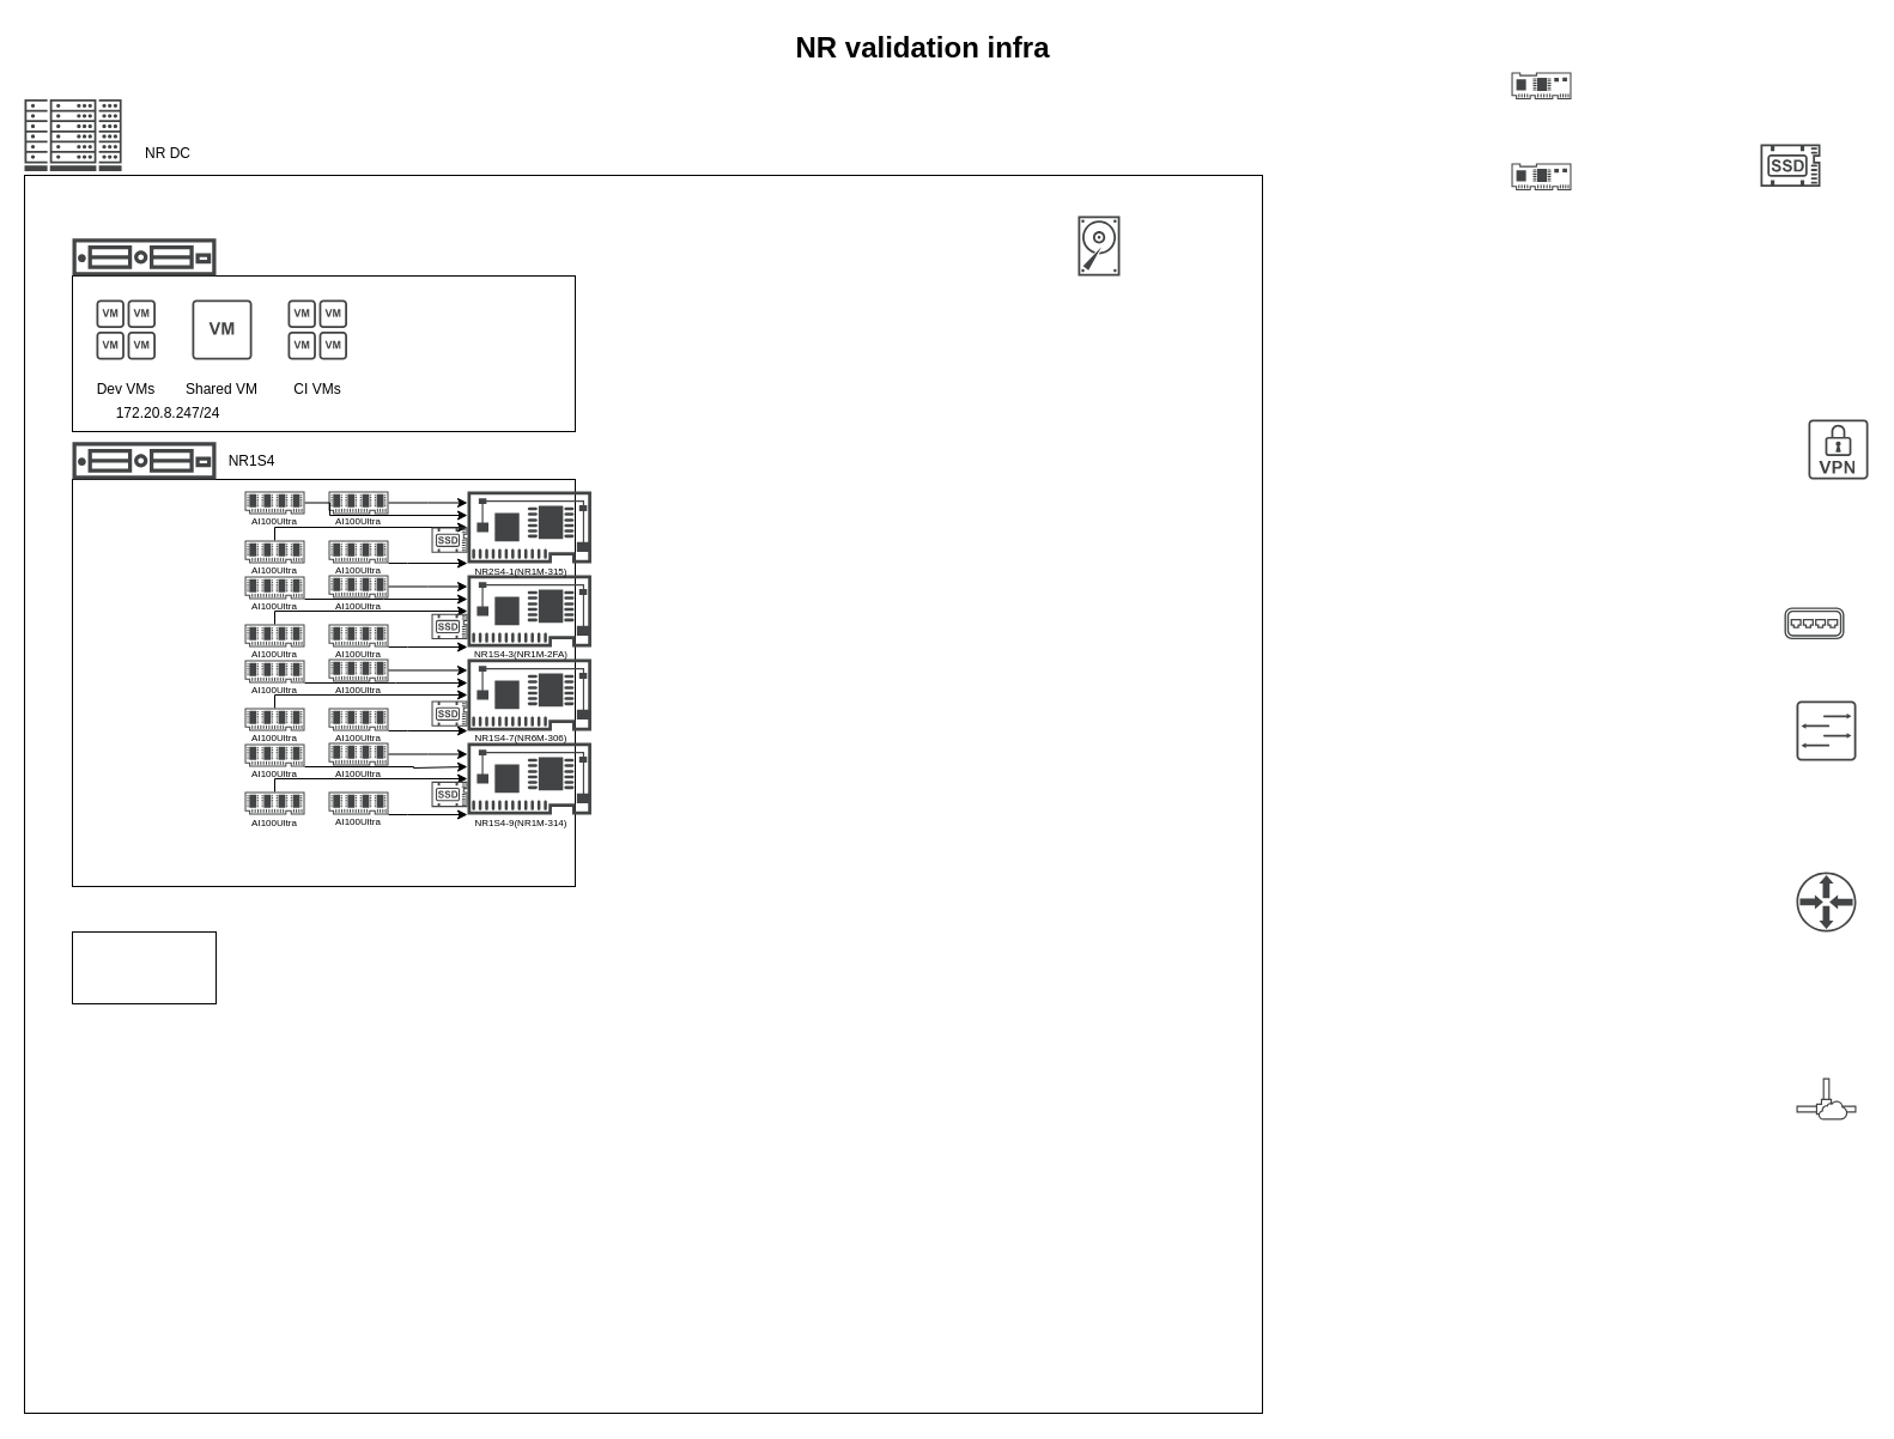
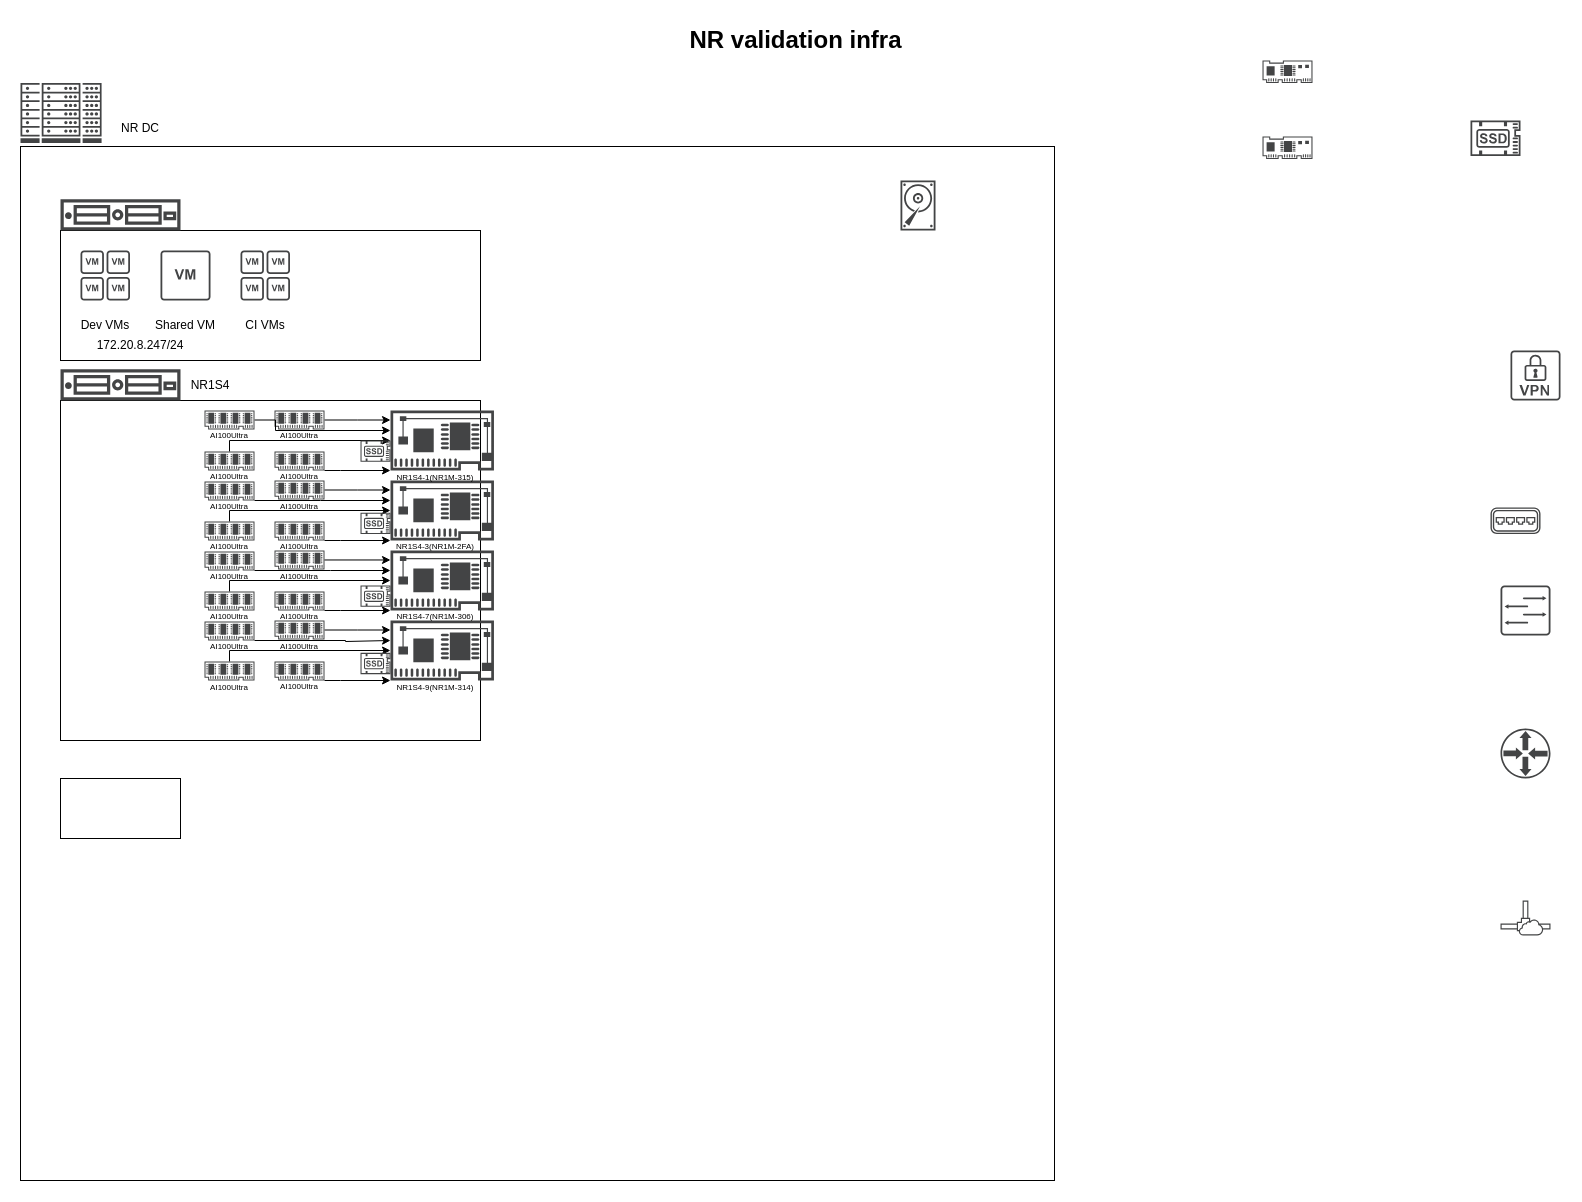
- <mxCell id="6" value="NR validation infra" style="text;strokeColor=none;fillColor=none;html=1;fontSize=24;fontStyle=1;verticalAlign=middle;align=center;" parent="1" vertex="1"><mxGeometry x="339" y="20" width="861" height="40" as="geometry" /></mxCell>
+ <mxCell id="6" value="NR validation infra" style="text;strokeColor=none;fillColor=none;html=1;fontSize=24;fontStyle=1;verticalAlign=middle;align=center;" parent="1" vertex="1"><mxGeometry x="364" y="20" width="861" height="40" as="geometry" /></mxCell>
- <mxCell id="80" value="&lt;font style=&quot;font-size: 8px;&quot;&gt;NR2S4-1(NR1M-315)&lt;/font&gt;" style="text;html=1;align=center;verticalAlign=middle;whiteSpace=wrap;rounded=0;" vertex="1" parent="1"><mxGeometry x="390" y="471" width="90" height="9" as="geometry" /></mxCell>
+ <mxCell id="80" value="&lt;font style=&quot;font-size: 8px;&quot;&gt;NR1S4-1(NR1M-315)&lt;/font&gt;" style="text;html=1;align=center;verticalAlign=middle;whiteSpace=wrap;rounded=0;" vertex="1" parent="1"><mxGeometry x="390" y="471" width="90" height="9" as="geometry" /></mxCell>
- <mxCell id="82" value="&lt;font style=&quot;font-size: 8px;&quot;&gt;NR1S4-7(NR6M-306)&lt;/font&gt;" style="text;html=1;align=center;verticalAlign=middle;whiteSpace=wrap;rounded=0;" vertex="1" parent="1"><mxGeometry x="390" y="610" width="90" height="9" as="geometry" /></mxCell>
+ <mxCell id="82" value="&lt;font style=&quot;font-size: 8px;&quot;&gt;NR1S4-7(NR1M-306)&lt;/font&gt;" style="text;html=1;align=center;verticalAlign=middle;whiteSpace=wrap;rounded=0;" vertex="1" parent="1"><mxGeometry x="390" y="610" width="90" height="9" as="geometry" /></mxCell>
